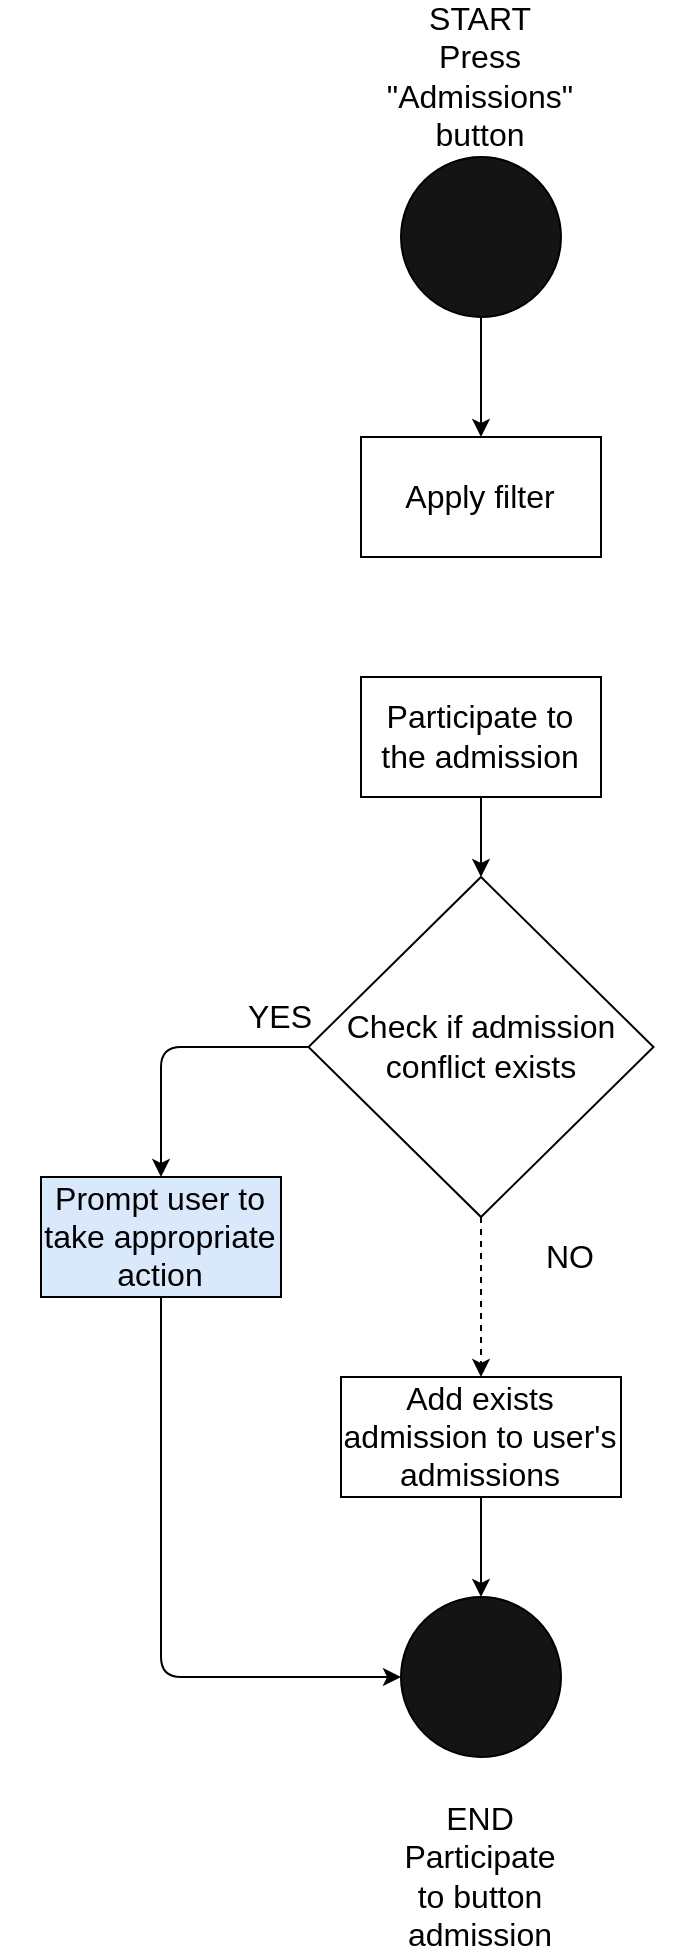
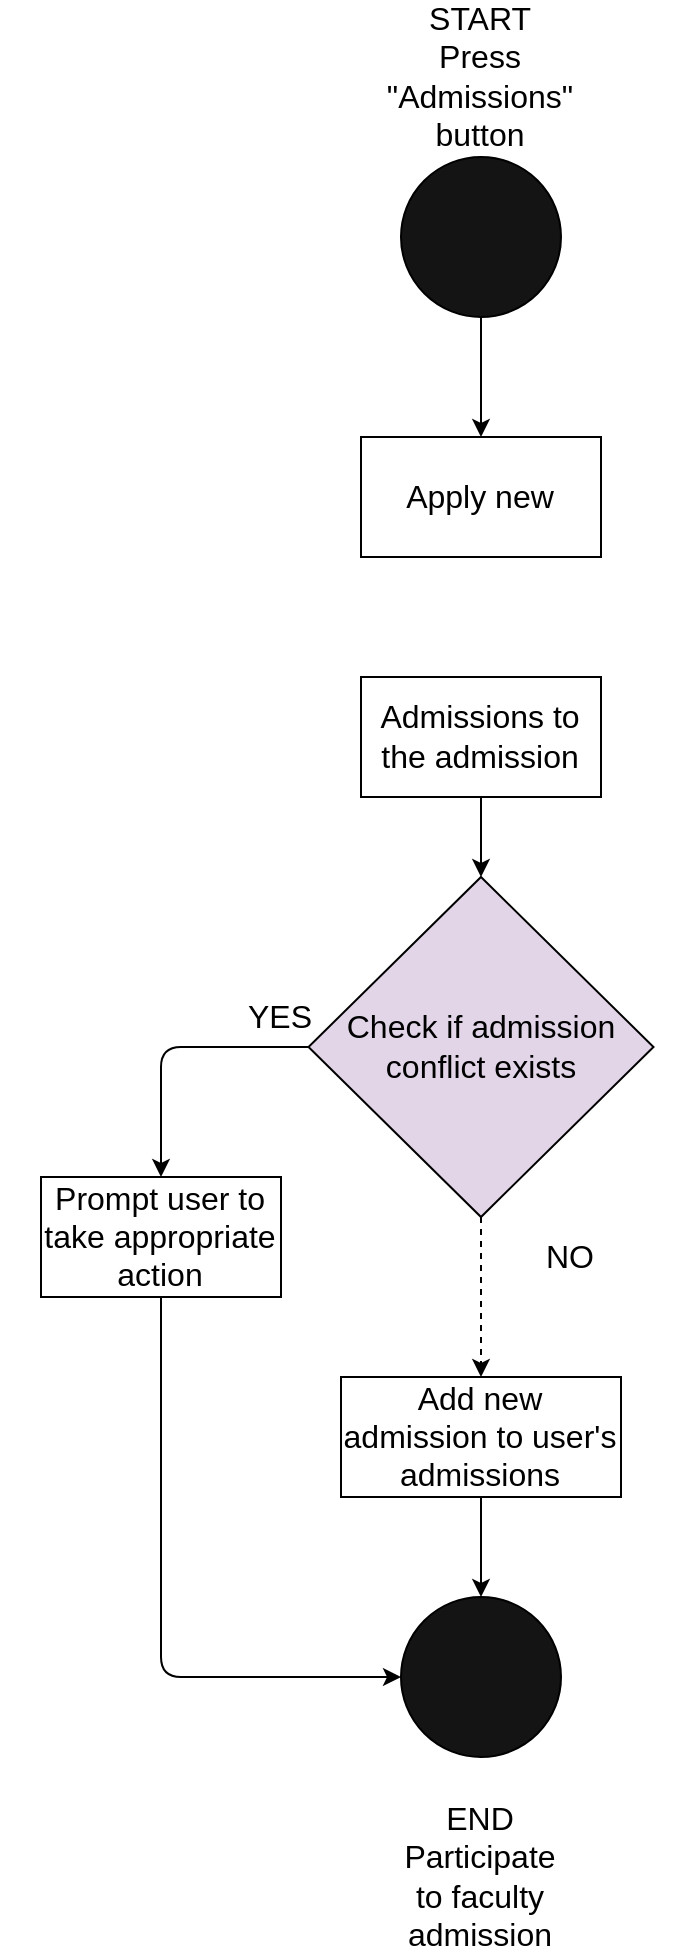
- <mxCell id="4" value="&lt;font style=&quot;font-size: 16px&quot;&gt;Apply filter&lt;/font&gt;" style="rounded=0;whiteSpace=wrap;html=1;fillColor=#FFFFFF;" vertex="1" parent="1"><mxGeometry x="180" y="210" width="120" height="60" as="geometry" /></mxCell>
+ <mxCell id="4" value="&lt;font style=&quot;font-size: 16px&quot;&gt;Apply new&lt;/font&gt;" style="rounded=0;whiteSpace=wrap;html=1;fillColor=#FFFFFF;" vertex="1" parent="1"><mxGeometry x="180" y="210" width="120" height="60" as="geometry" /></mxCell>
- <mxCell id="5" value="&lt;font style=&quot;font-size: 16px&quot;&gt;Participate to the admission&lt;/font&gt;" style="rounded=0;whiteSpace=wrap;html=1;fillColor=#FFFFFF;" vertex="1" parent="1"><mxGeometry x="180" y="330" width="120" height="60" as="geometry" /></mxCell>
+ <mxCell id="5" value="&lt;font style=&quot;font-size: 16px&quot;&gt;Admissions to the admission&lt;/font&gt;" style="rounded=0;whiteSpace=wrap;html=1;fillColor=#FFFFFF;" vertex="1" parent="1"><mxGeometry x="180" y="330" width="120" height="60" as="geometry" /></mxCell>
- <mxCell id="6" value="&lt;font style=&quot;font-size: 16px&quot;&gt;Check if admission conflict exists&lt;/font&gt;" style="rhombus;whiteSpace=wrap;html=1;fillColor=#FFFFFF;" vertex="1" parent="1"><mxGeometry x="153.75" y="430" width="172.5" height="170" as="geometry" /></mxCell>
+ <mxCell id="6" value="&lt;font style=&quot;font-size: 16px&quot;&gt;Check if admission conflict exists&lt;/font&gt;" style="rhombus;whiteSpace=wrap;html=1;fillColor=#e1d5e7;" vertex="1" parent="1"><mxGeometry x="153.75" y="430" width="172.5" height="170" as="geometry" /></mxCell>
- <mxCell id="16" value="&lt;font style=&quot;font-size: 16px&quot;&gt;Prompt user to take appropriate action&lt;/font&gt;" style="rounded=0;whiteSpace=wrap;html=1;fillColor=#dae8fc;" vertex="1" parent="1"><mxGeometry x="20" y="580" width="120" height="60" as="geometry" /></mxCell>
+ <mxCell id="16" value="&lt;font style=&quot;font-size: 16px&quot;&gt;Prompt user to take appropriate action&lt;/font&gt;" style="rounded=0;whiteSpace=wrap;html=1;fillColor=#FFFFFF;" vertex="1" parent="1"><mxGeometry x="20" y="580" width="120" height="60" as="geometry" /></mxCell>
- <mxCell id="7" value="&lt;font style=&quot;font-size: 16px&quot;&gt;Add exists admission to user's admissions&lt;/font&gt;" style="rounded=0;whiteSpace=wrap;html=1;fillColor=#FFFFFF;" vertex="1" parent="1"><mxGeometry x="170" y="680" width="140" height="60" as="geometry" /></mxCell>
+ <mxCell id="7" value="&lt;font style=&quot;font-size: 16px&quot;&gt;Add new admission to user's admissions&lt;/font&gt;" style="rounded=0;whiteSpace=wrap;html=1;fillColor=#FFFFFF;" vertex="1" parent="1"><mxGeometry x="170" y="680" width="140" height="60" as="geometry" /></mxCell>
- <mxCell id="9" value="&lt;font style=&quot;font-size: 16px&quot;&gt;END&lt;br&gt;Participate to button admission&lt;br&gt;&lt;/font&gt;" style="text;html=1;strokeColor=none;fillColor=none;align=center;verticalAlign=middle;whiteSpace=wrap;rounded=0;" vertex="1" parent="1"><mxGeometry x="205" y="920" width="70" height="20" as="geometry" /></mxCell>
+ <mxCell id="9" value="&lt;font style=&quot;font-size: 16px&quot;&gt;END&lt;br&gt;Participate to faculty admission&lt;br&gt;&lt;/font&gt;" style="text;html=1;strokeColor=none;fillColor=none;align=center;verticalAlign=middle;whiteSpace=wrap;rounded=0;" vertex="1" parent="1"><mxGeometry x="205" y="920" width="70" height="20" as="geometry" /></mxCell>
